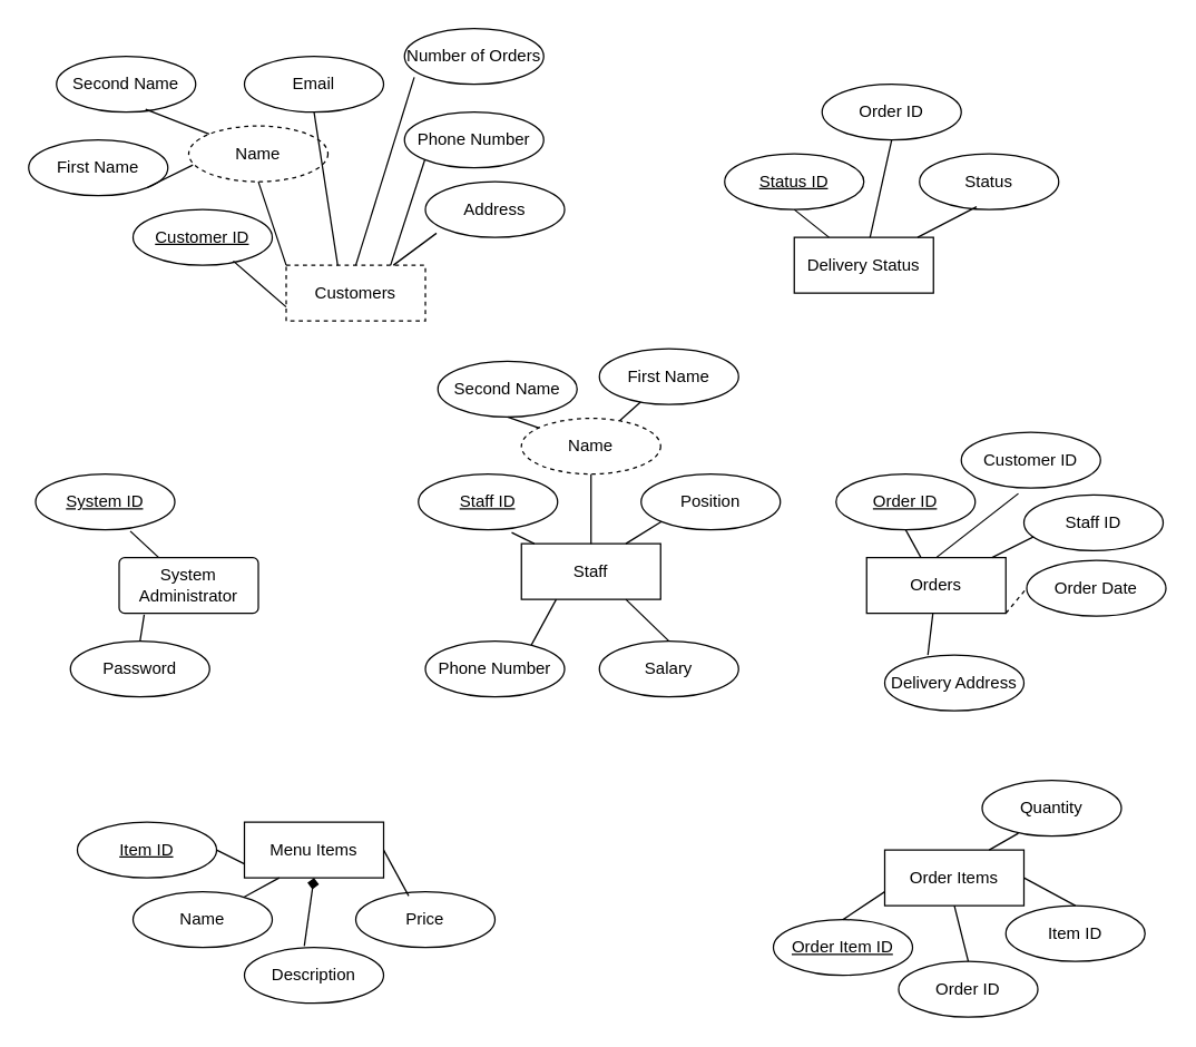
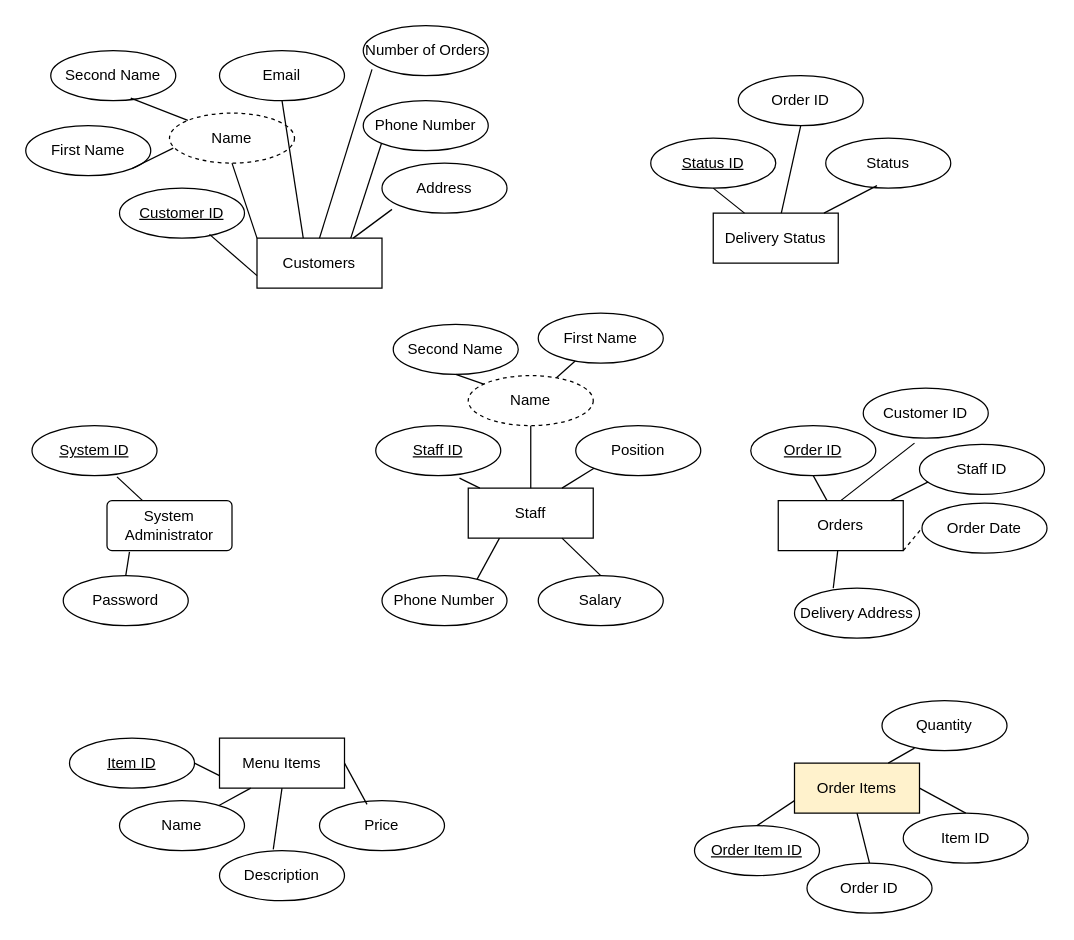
- <mxCell id="2" value="Customers" style="whiteSpace=wrap;html=1;align=center;dashed=1;" vertex="1" parent="1"><mxGeometry x="205" y="190" width="100" height="40" as="geometry" /></mxCell>
+ <mxCell id="2" value="Customers" style="whiteSpace=wrap;html=1;align=center;" vertex="1" parent="1"><mxGeometry x="205" y="190" width="100" height="40" as="geometry" /></mxCell>
- <mxCell id="9" value="Order Items" style="whiteSpace=wrap;html=1;align=center;" vertex="1" parent="1"><mxGeometry x="635" y="610" width="100" height="40" as="geometry" /></mxCell>
+ <mxCell id="9" value="Order Items" style="whiteSpace=wrap;html=1;align=center;fillColor=#fff2cc;" vertex="1" parent="1"><mxGeometry x="635" y="610" width="100" height="40" as="geometry" /></mxCell>
- <mxCell id="20" value="" style="endArrow=diamond;html=1;rounded=0;exitX=0.43;exitY=-0.025;exitDx=0;exitDy=0;exitPerimeter=0;entryX=0.5;entryY=1;entryDx=0;entryDy=0;" edge="1" parent="1" source="15" target="5"><mxGeometry relative="1" as="geometry"><mxPoint x="325" y="580" as="sourcePoint" /><mxPoint x="485" y="580" as="targetPoint" /></mxGeometry></mxCell>
+ <mxCell id="20" value="" style="endArrow=none;html=1;rounded=0;exitX=0.43;exitY=-0.025;exitDx=0;exitDy=0;exitPerimeter=0;entryX=0.5;entryY=1;entryDx=0;entryDy=0;" edge="1" parent="1" source="15" target="5"><mxGeometry relative="1" as="geometry"><mxPoint x="325" y="580" as="sourcePoint" /><mxPoint x="485" y="580" as="targetPoint" /></mxGeometry></mxCell>
